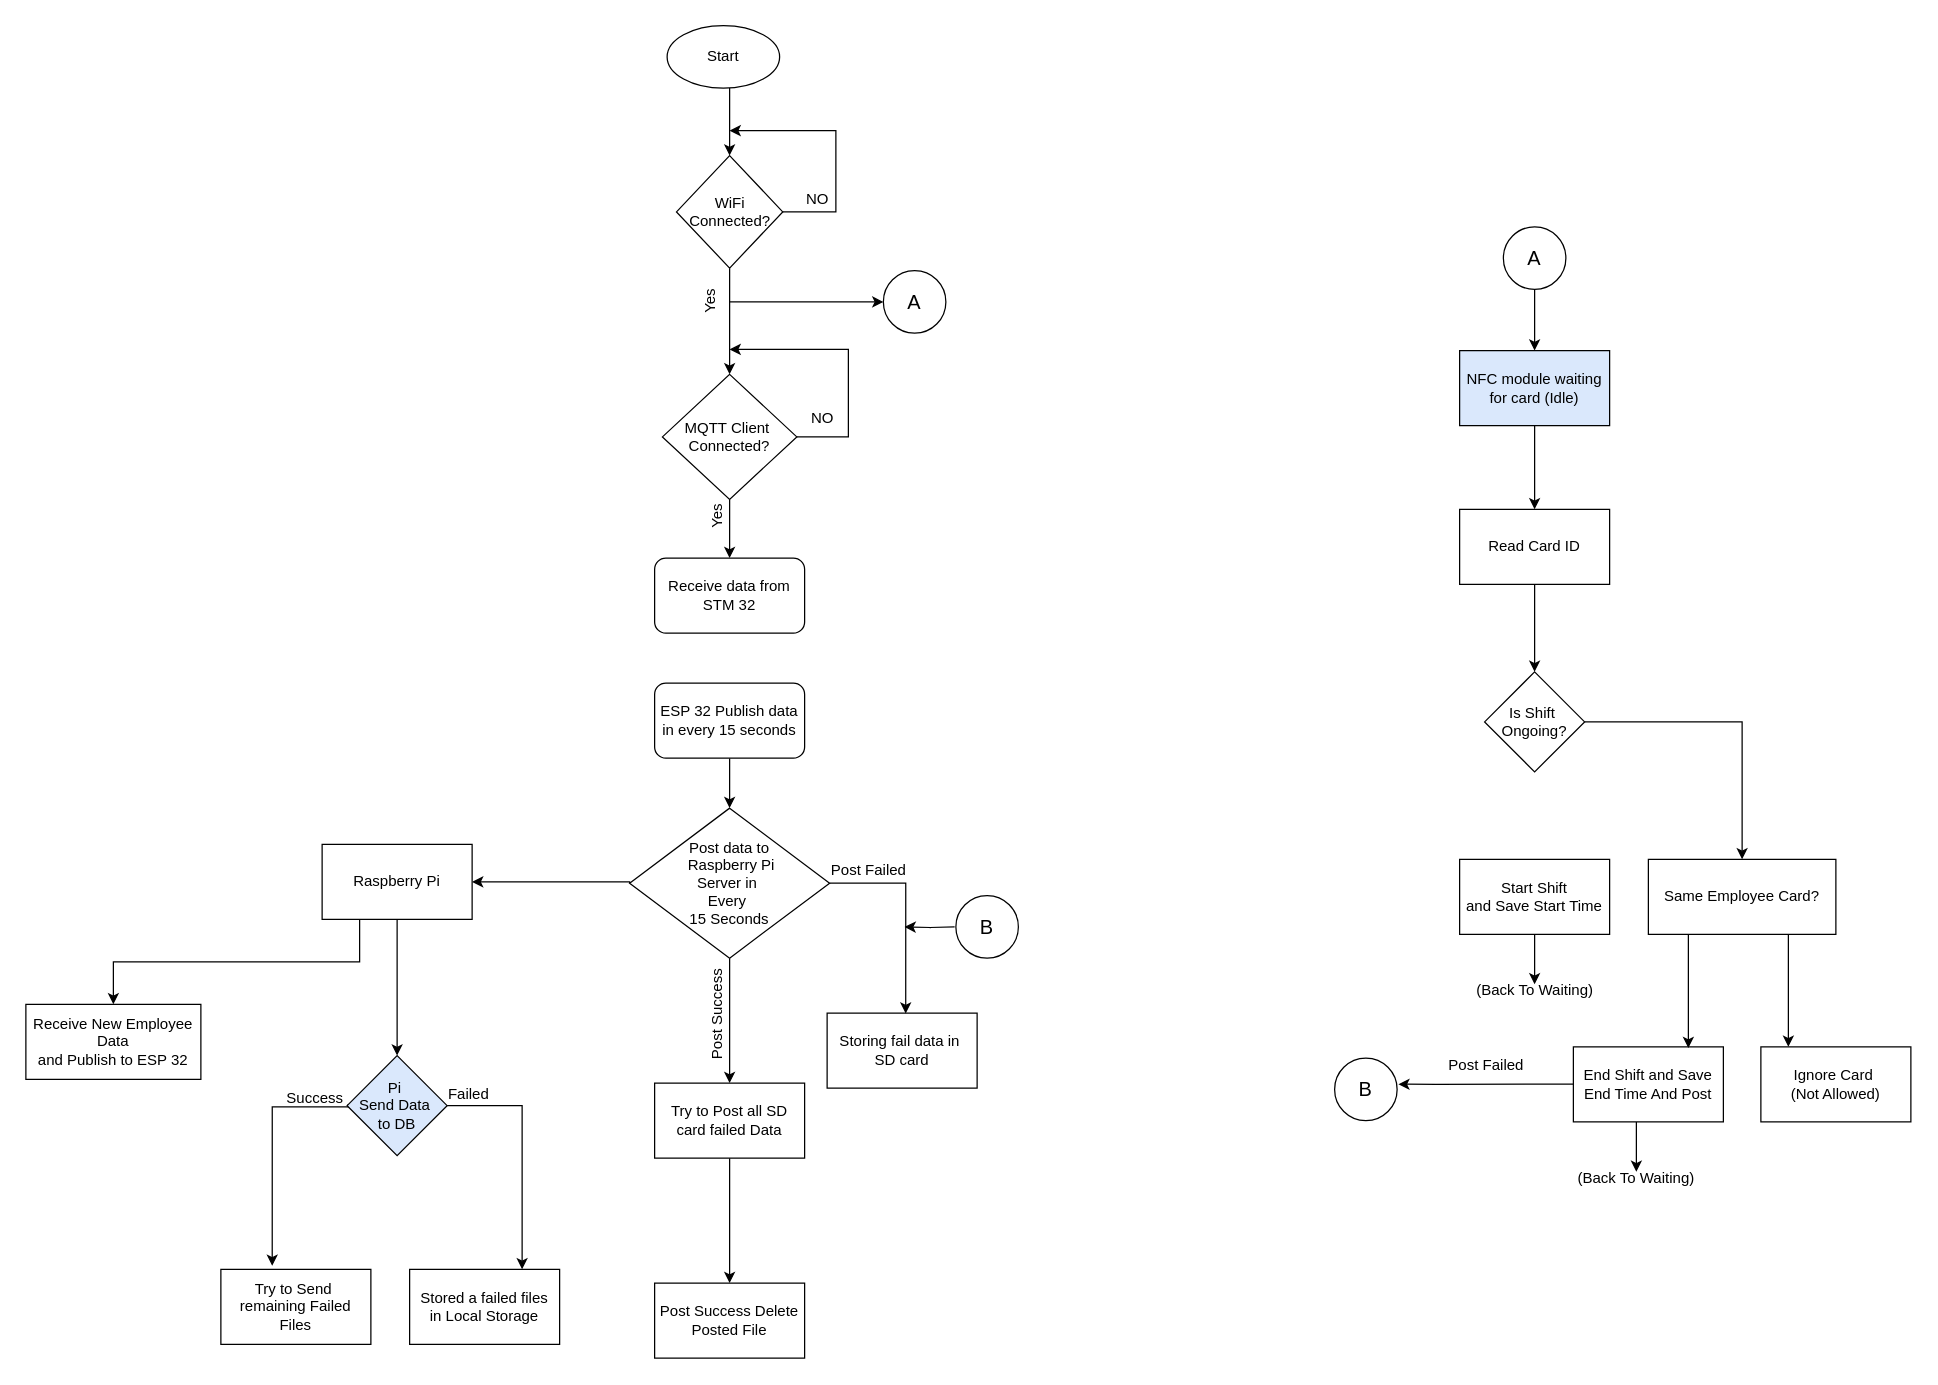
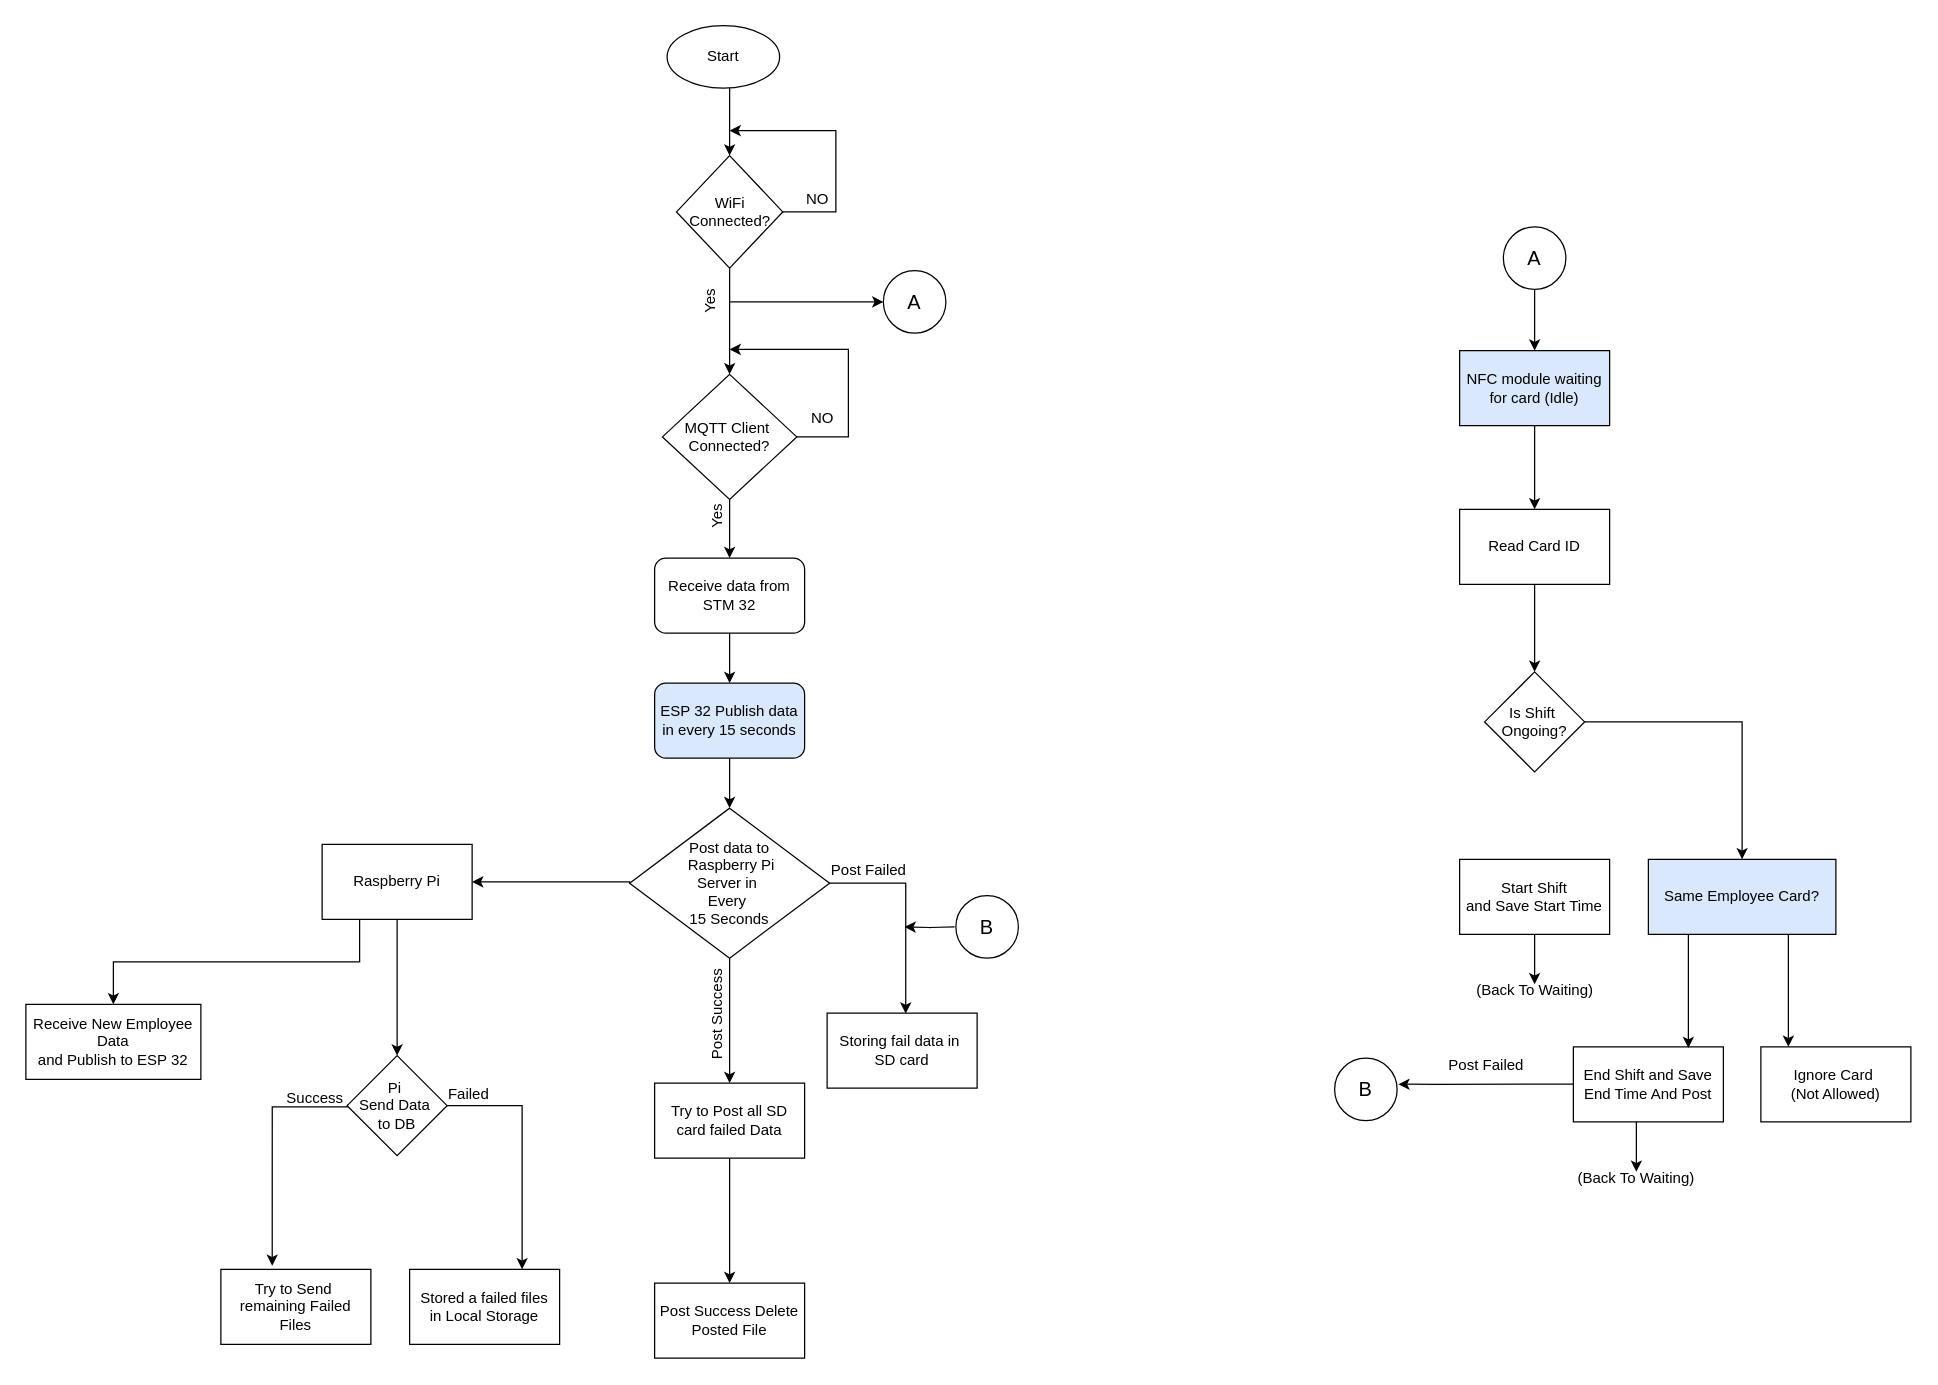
+ <mxCell id="4" value="" style="edgeStyle=orthogonalEdgeStyle;rounded=0;orthogonalLoop=1;jettySize=auto;html=1;" edge="1" parent="1" source="5" target="7"><mxGeometry relative="1" as="geometry" /></mxCell>
- <mxCell id="7" value="ESP 32 Publish data in every 15 seconds" style="rounded=1;whiteSpace=wrap;html=1;" vertex="1" parent="1"><mxGeometry x="523" y="546" width="120" height="60" as="geometry" /></mxCell>
+ <mxCell id="7" value="ESP 32 Publish data in every 15 seconds" style="rounded=1;whiteSpace=wrap;html=1;fillColor=#dae8fc;" vertex="1" parent="1"><mxGeometry x="523" y="546" width="120" height="60" as="geometry" /></mxCell>
- <mxCell id="36" value="Same Employee Card?" style="rounded=0;whiteSpace=wrap;html=1;" vertex="1" parent="1"><mxGeometry x="1318" y="687" width="150" height="60" as="geometry" /></mxCell>
+ <mxCell id="36" value="Same Employee Card?" style="rounded=0;whiteSpace=wrap;html=1;fillColor=#dae8fc;" vertex="1" parent="1"><mxGeometry x="1318" y="687" width="150" height="60" as="geometry" /></mxCell>
- <mxCell id="55" value="Pi&amp;nbsp;&lt;div&gt;Send Data&amp;nbsp;&lt;br&gt;to DB&lt;/div&gt;" style="rhombus;whiteSpace=wrap;html=1;fillColor=#dae8fc;" vertex="1" parent="1"><mxGeometry x="277" y="844" width="80" height="80" as="geometry" /></mxCell>
+ <mxCell id="55" value="Pi&amp;nbsp;&lt;div&gt;Send Data&amp;nbsp;&lt;br&gt;to DB&lt;/div&gt;" style="rhombus;whiteSpace=wrap;html=1;" vertex="1" parent="1"><mxGeometry x="277" y="844" width="80" height="80" as="geometry" /></mxCell>
